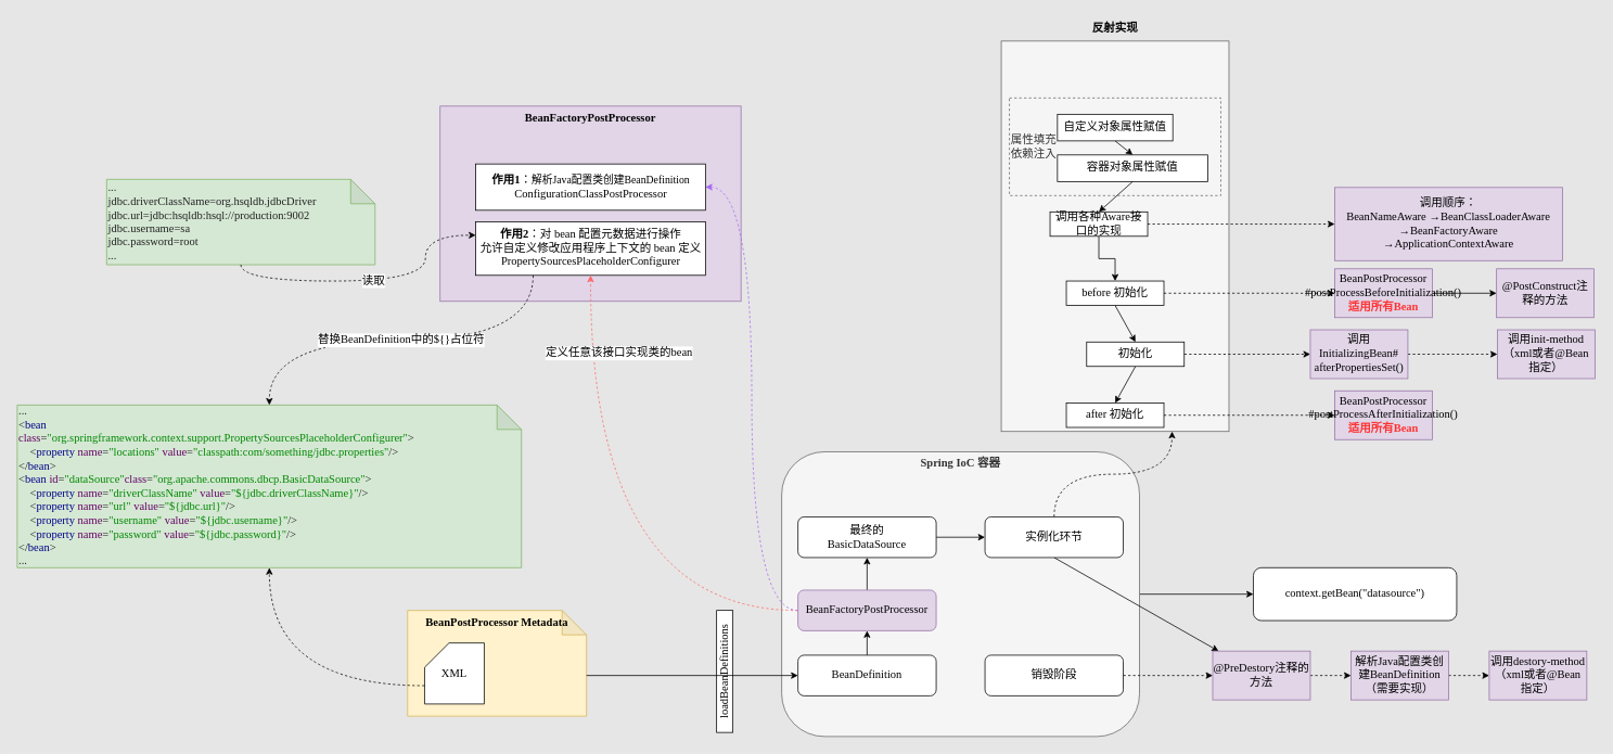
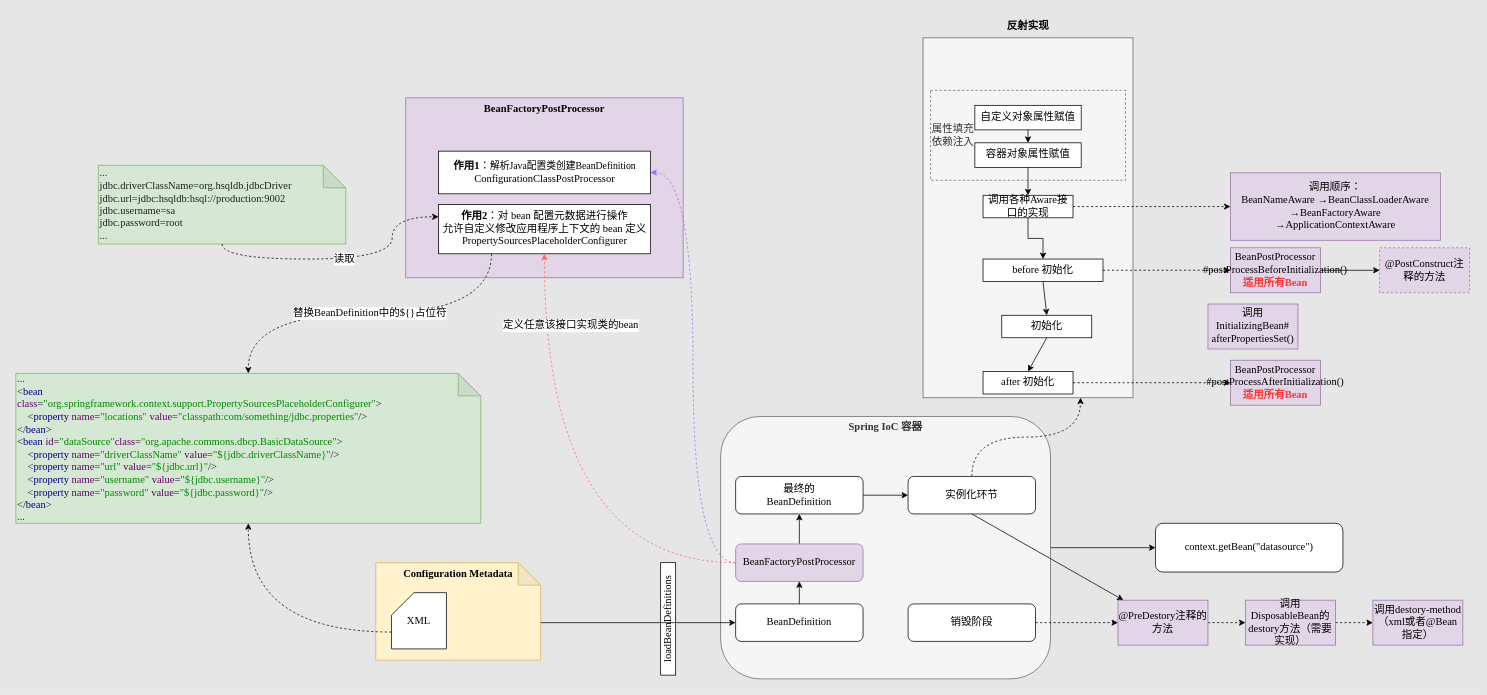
- <mxCell id="37" value="容器对象属性赋值" style="rounded=0;whiteSpace=wrap;html=1;shadow=0;glass=0;comic=0;sketch=0;fontColor=none;fontSize=14;fontFamily=Verdana;" parent="33" vertex="1"><mxGeometry x="59.091" y="70.003" width="185" height="32.727" as="geometry" /></mxCell>
+ <mxCell id="37" value="容器对象属性赋值" style="rounded=0;whiteSpace=wrap;html=1;shadow=0;glass=0;comic=0;sketch=0;fontColor=none;fontSize=14;fontFamily=Verdana;" parent="33" vertex="1"><mxGeometry x="59.091" y="70.003" width="141.818" height="32.727" as="geometry" /></mxCell>
- <mxCell id="58" value="调用各种Aware接口的实现" style="rounded=0;whiteSpace=wrap;html=1;shadow=0;glass=0;comic=0;sketch=0;fontColor=none;fontSize=14;fontFamily=Verdana;" vertex="1" parent="1"><mxGeometry x="1290" y="260" width="120" height="30" as="geometry" /></mxCell>
+ <mxCell id="58" value="调用各种Aware接口的实现" style="rounded=0;whiteSpace=wrap;html=1;shadow=0;glass=0;comic=0;sketch=0;fontColor=none;fontSize=14;fontFamily=Verdana;" vertex="1" parent="1"><mxGeometry x="1310" y="260" width="120" height="30" as="geometry" /></mxCell>
- <mxCell id="26" value="before 初始化" style="rounded=0;whiteSpace=wrap;html=1;shadow=0;glass=0;comic=0;sketch=0;fontColor=none;fontSize=14;fontFamily=Verdana;" parent="1" vertex="1"><mxGeometry x="1310" y="345" width="120" height="30" as="geometry" /></mxCell>
+ <mxCell id="26" value="before 初始化" style="rounded=0;whiteSpace=wrap;html=1;shadow=0;glass=0;comic=0;sketch=0;fontColor=none;fontSize=14;fontFamily=Verdana;" parent="1" vertex="1"><mxGeometry x="1310" y="345" width="160" height="30" as="geometry" /></mxCell>
- <mxCell id="54" value="@PostConstruct注释的方法" style="rounded=0;whiteSpace=wrap;html=1;shadow=0;glass=0;comic=0;sketch=0;fontSize=14;fontFamily=Verdana;fillColor=#e1d5e7;strokeColor=#9673a6;" vertex="1" parent="1"><mxGeometry x="1839" y="330" width="120" height="60" as="geometry" /></mxCell>
+ <mxCell id="54" value="@PostConstruct注释的方法" style="rounded=0;whiteSpace=wrap;html=1;shadow=0;glass=0;comic=0;sketch=0;fontSize=14;fontFamily=Verdana;fillColor=#e1d5e7;strokeColor=#9673a6;dashed=1;" vertex="1" parent="1"><mxGeometry x="1839" y="330" width="120" height="60" as="geometry" /></mxCell>
- <mxCell id="21" value="" style="edgeStyle=orthogonalEdgeStyle;rounded=0;orthogonalLoop=1;jettySize=auto;html=1;fontFamily=Verdana;fontSize=14;fontColor=none;dashed=1;" parent="1" source="23" target="32" edge="1"><mxGeometry relative="1" as="geometry" /></mxCell>
- <mxCell id="31" value="" style="edgeStyle=orthogonalEdgeStyle;rounded=0;orthogonalLoop=1;jettySize=auto;html=1;dashed=1;endArrow=classic;endFill=1;fontFamily=Verdana;" edge="1" parent="1" source="32" target="61"><mxGeometry relative="1" as="geometry" /></mxCell>
- <mxCell id="61" value="调用init-method（xml或者@Bean指定）" style="rounded=0;whiteSpace=wrap;html=1;shadow=0;glass=0;comic=0;sketch=0;fontSize=14;fontFamily=Verdana;fillColor=#e1d5e7;strokeColor=#9673a6;" vertex="1" parent="1"><mxGeometry x="1840" y="405" width="120" height="60" as="geometry" /></mxCell>
- <mxCell id="20" value="最终的&lt;br style=&quot;font-size: 14px;&quot;&gt;BasicDataSource" style="rounded=1;whiteSpace=wrap;html=1;fontSize=14;fontFamily=Verdana;" parent="1" vertex="1"><mxGeometry x="980" y="635" width="170" height="50" as="geometry" /></mxCell>
+ <mxCell id="20" value="最终的&lt;br style=&quot;font-size: 14px;&quot;&gt;BeanDefinition" style="rounded=1;whiteSpace=wrap;html=1;fontSize=14;fontFamily=Verdana;" parent="1" vertex="1"><mxGeometry x="980" y="635" width="170" height="50" as="geometry" /></mxCell>
- <mxCell id="5" value="&lt;b style=&quot;font-size: 14px;&quot;&gt;BeanPostProcessor Metadata&lt;/b&gt;" style="shape=note;whiteSpace=wrap;html=1;backgroundOutline=1;darkOpacity=0.05;align=center;verticalAlign=top;fontSize=14;fontFamily=Verdana;fillColor=#fff2cc;strokeColor=#d6b656;" parent="4" vertex="1"><mxGeometry width="220" height="130" as="geometry" /></mxCell>
+ <mxCell id="5" value="&lt;b style=&quot;font-size: 14px;&quot;&gt;Configuration Metadata&lt;/b&gt;" style="shape=note;whiteSpace=wrap;html=1;backgroundOutline=1;darkOpacity=0.05;align=center;verticalAlign=top;fontSize=14;fontFamily=Verdana;fillColor=#fff2cc;strokeColor=#d6b656;" parent="4" vertex="1"><mxGeometry width="220" height="130" as="geometry" /></mxCell>
- <mxCell id="49" value="解析Java配置类创建BeanDefinition（需要实现）" style="rounded=0;whiteSpace=wrap;html=1;shadow=0;glass=0;comic=0;sketch=0;fontSize=14;fontFamily=Verdana;fillColor=#e1d5e7;strokeColor=#9673a6;" parent="1" vertex="1"><mxGeometry x="1660" y="800" width="120" height="60" as="geometry" /></mxCell>
+ <mxCell id="49" value="调用DisposableBean的destory方法（需要实现）" style="rounded=0;whiteSpace=wrap;html=1;shadow=0;glass=0;comic=0;sketch=0;fontSize=14;fontFamily=Verdana;fillColor=#e1d5e7;strokeColor=#9673a6;" parent="1" vertex="1"><mxGeometry x="1660" y="800" width="120" height="60" as="geometry" /></mxCell>
